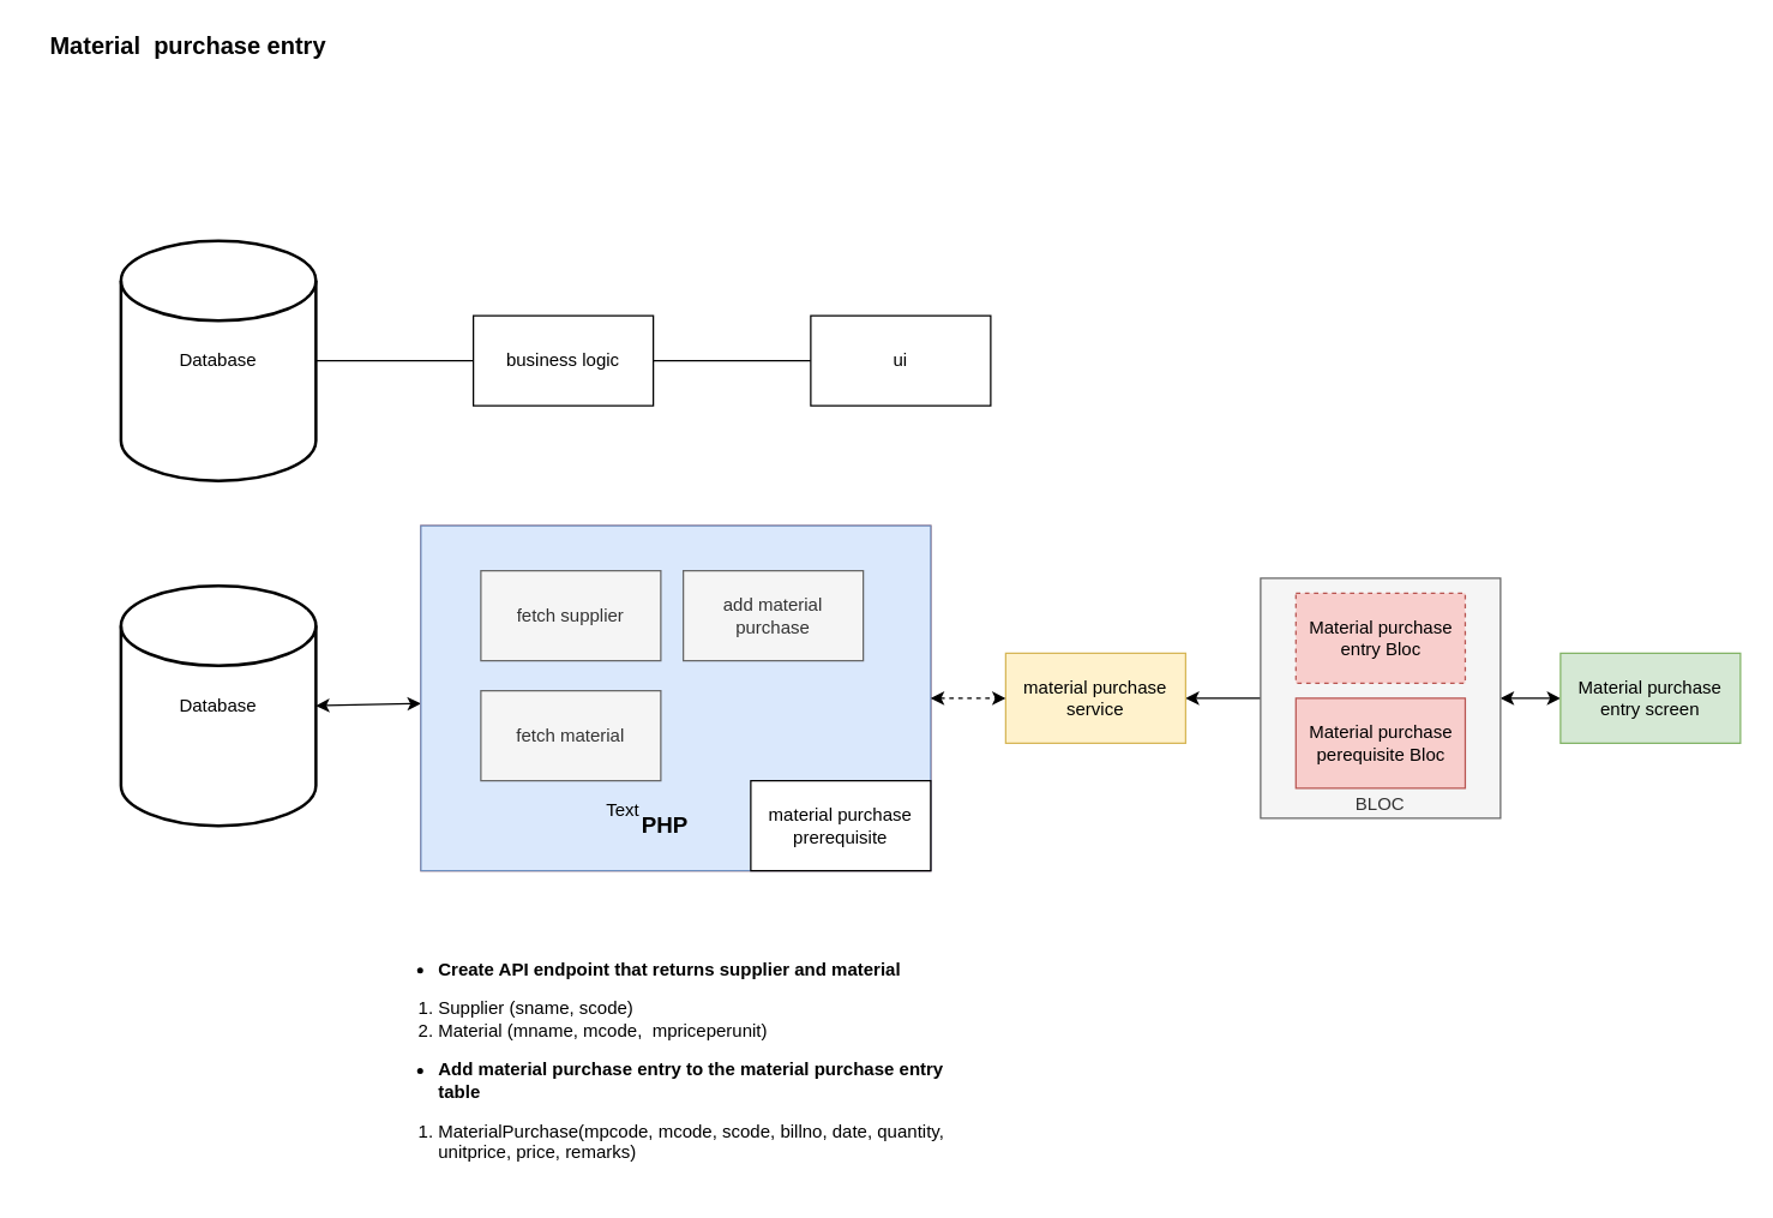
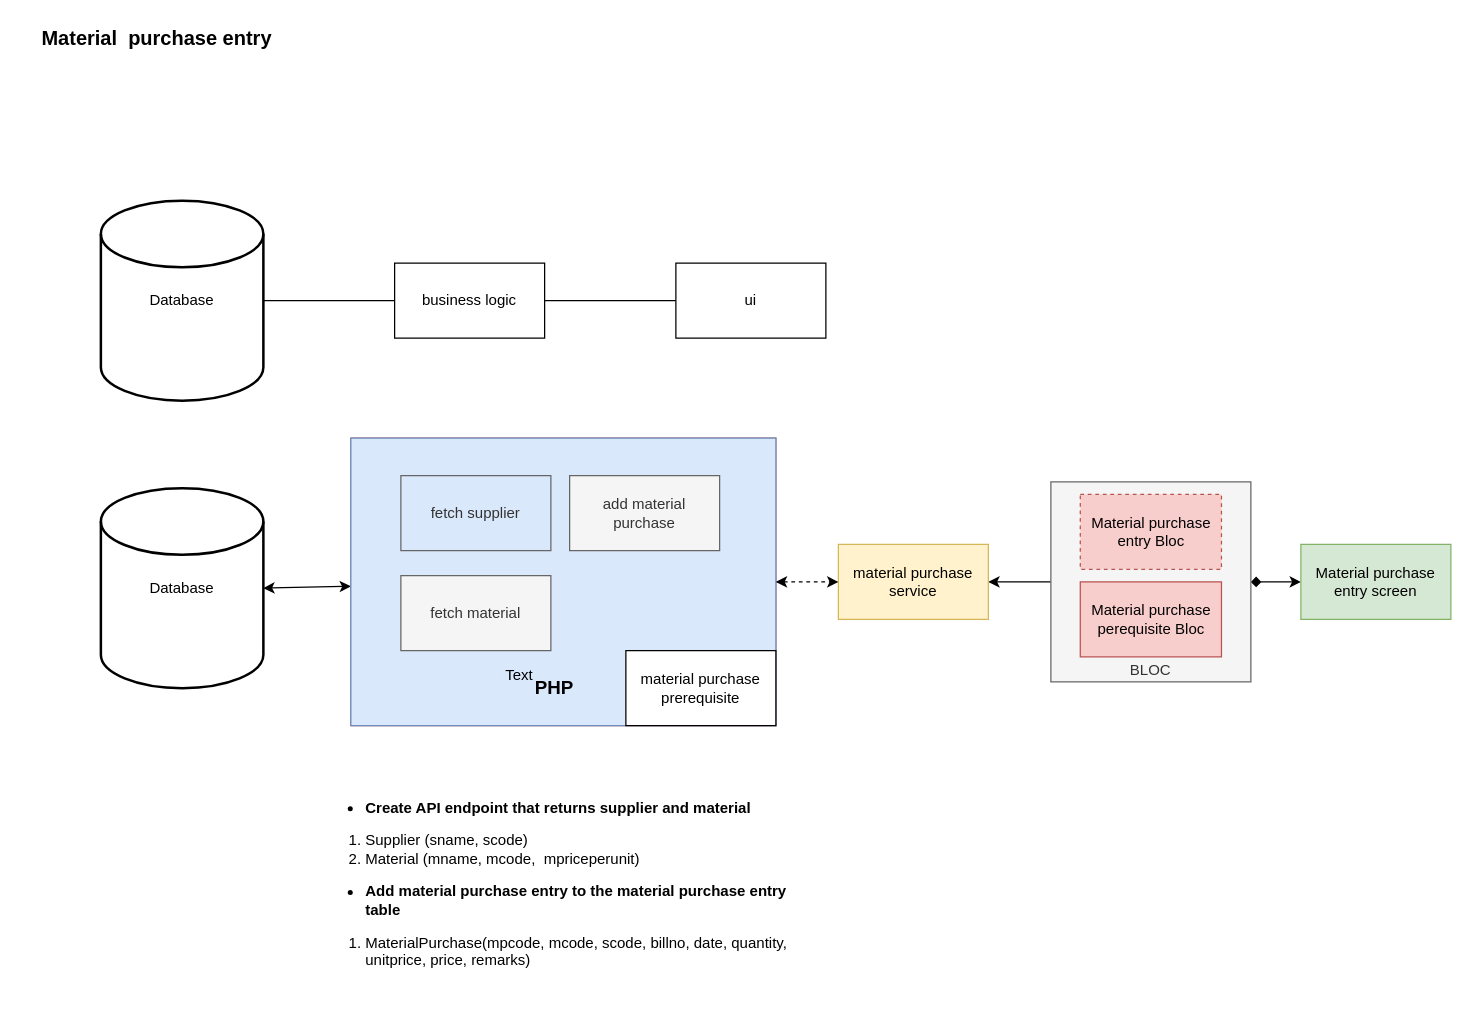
- <mxCell id="12" value="fetch supplier" style="rounded=0;whiteSpace=wrap;html=1;strokeWidth=1;fontSize=12;fillColor=#f5f5f5;strokeColor=#666666;fontColor=#333333;" parent="10" vertex="1"><mxGeometry x="40" y="30" width="120" height="60" as="geometry" /></mxCell>
+ <mxCell id="12" value="fetch supplier" style="rounded=0;whiteSpace=wrap;html=1;strokeWidth=1;fontSize=12;fillColor=#dae8fc;strokeColor=#666666;fontColor=#333333;" parent="10" vertex="1"><mxGeometry x="40" y="30" width="120" height="60" as="geometry" /></mxCell>
- <mxCell id="18" style="edgeStyle=orthogonalEdgeStyle;rounded=0;orthogonalLoop=1;jettySize=auto;html=1;entryX=1;entryY=0.5;entryDx=0;entryDy=0;startArrow=classic;startFill=1;endArrow=classic;endFill=1;" edge="1" parent="1" source="19" target="24"><mxGeometry relative="1" as="geometry" /></mxCell>
+ <mxCell id="18" style="edgeStyle=orthogonalEdgeStyle;rounded=0;orthogonalLoop=1;jettySize=auto;html=1;entryX=1;entryY=0.5;entryDx=0;entryDy=0;startArrow=classic;startFill=1;endArrow=diamond;endFill=1;" edge="1" parent="1" source="19" target="24"><mxGeometry relative="1" as="geometry" /></mxCell>
